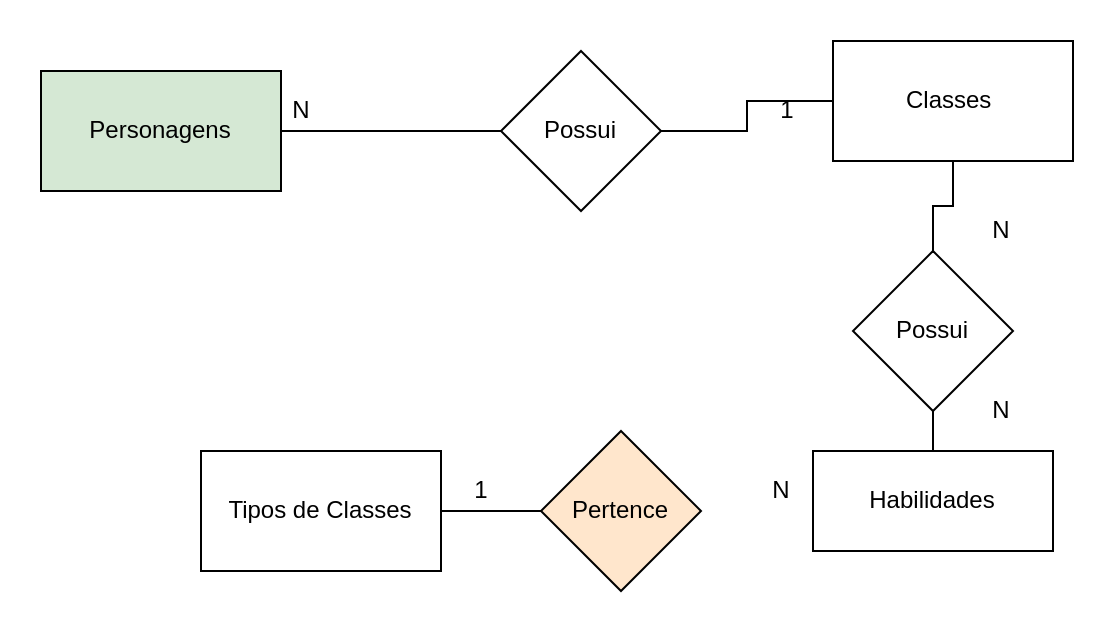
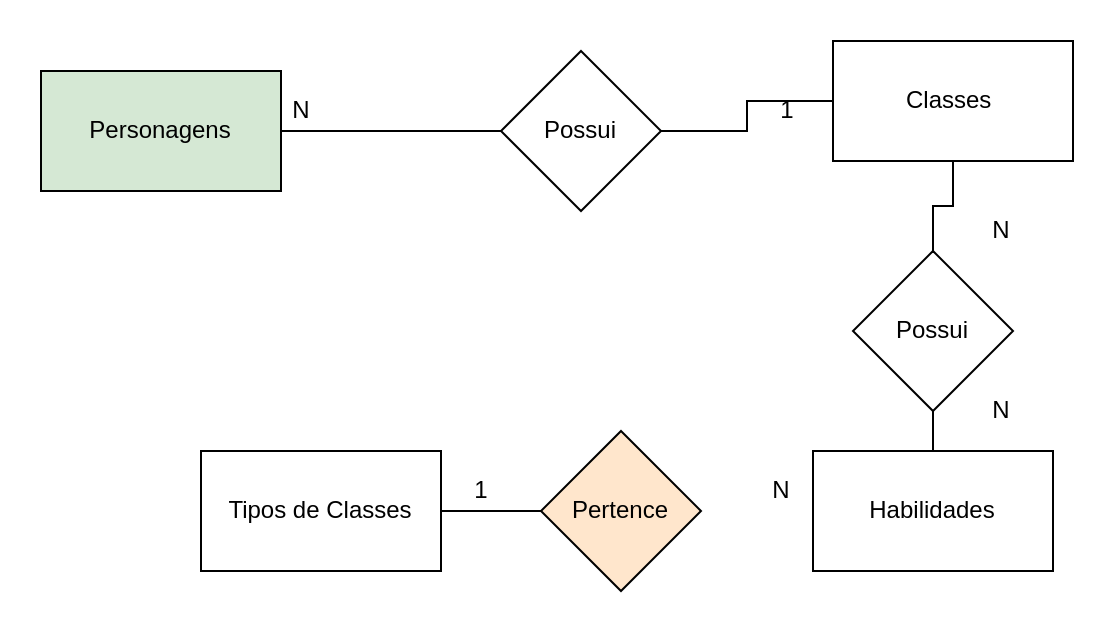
- <mxCell id="9" value="Habilidades" style="rounded=0;whiteSpace=wrap;html=1;" parent="1" vertex="1"><mxGeometry x="406" y="225" width="120" height="50" as="geometry" /></mxCell>
+ <mxCell id="9" value="Habilidades" style="rounded=0;whiteSpace=wrap;html=1;" parent="1" vertex="1"><mxGeometry x="406" y="225" width="120" height="60" as="geometry" /></mxCell>
